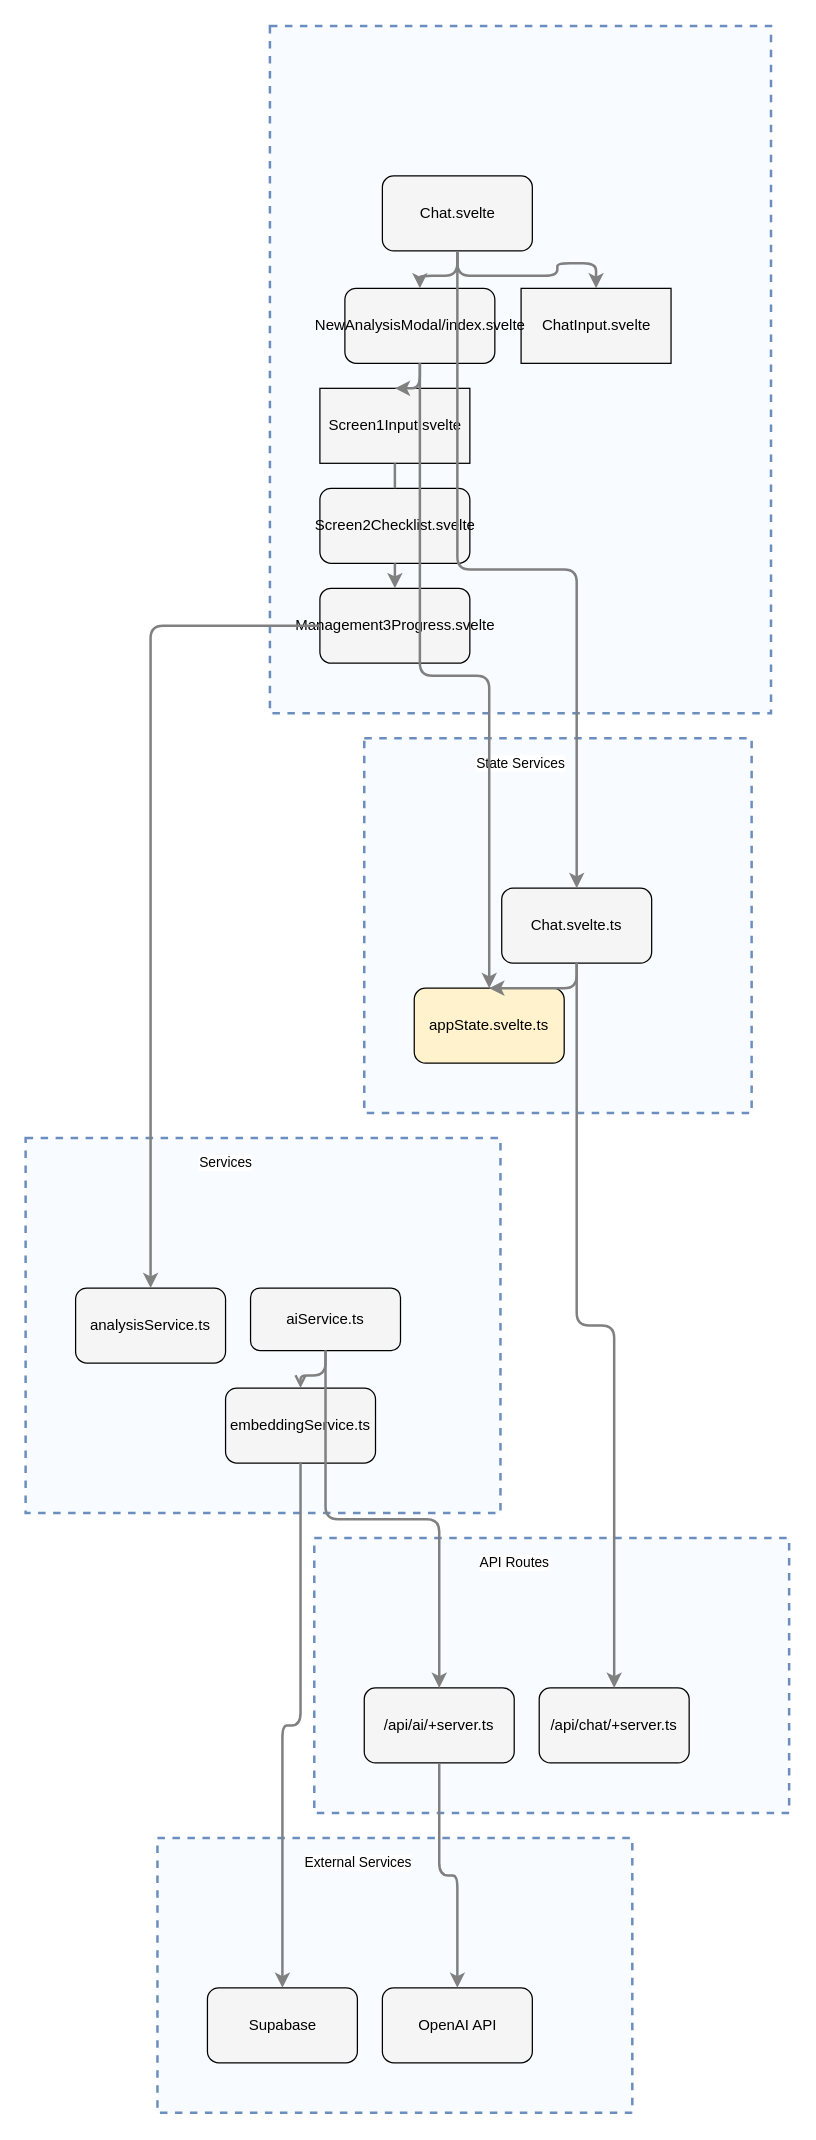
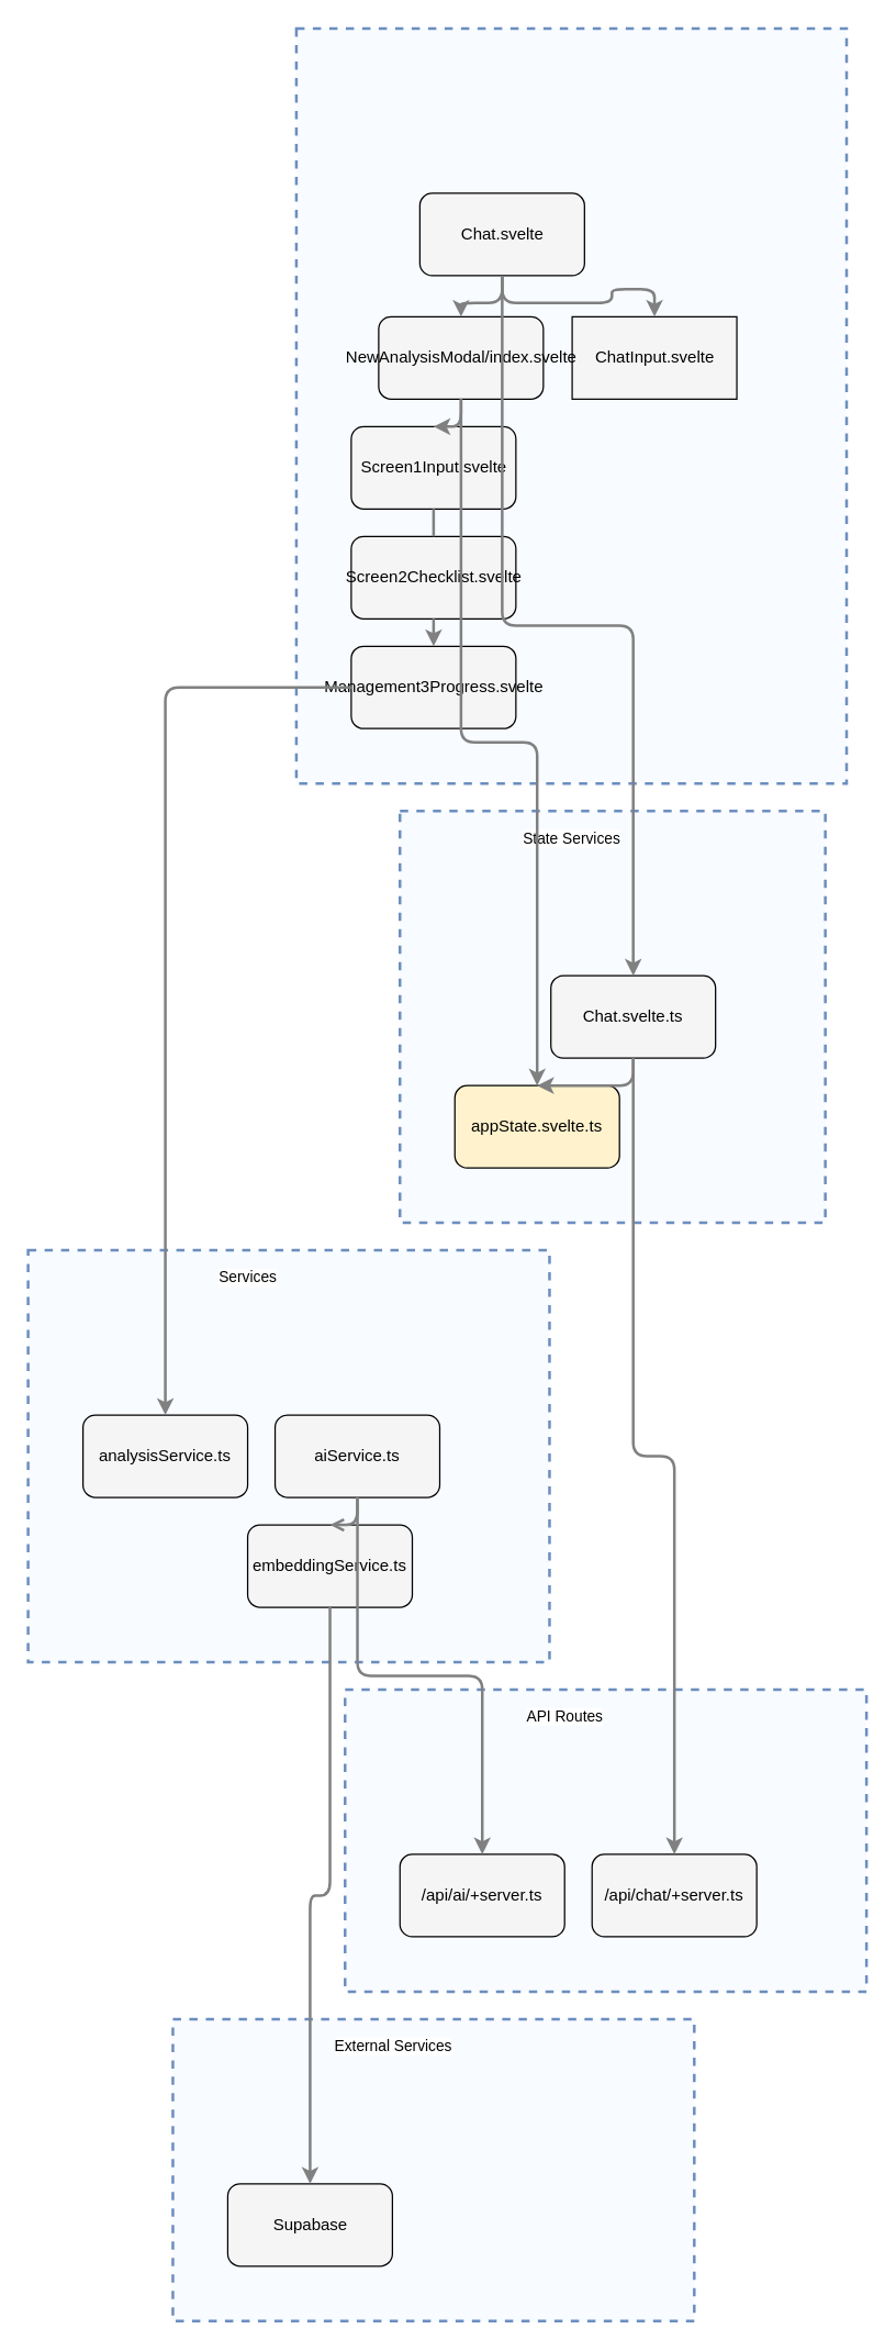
- <mxCell id="14" value="Screen1Input.svelte" style="whiteSpace=wrap;html=1;fillColor=#f5f5f5;rounded=0;" vertex="1" parent="10"><mxGeometry x="40" y="290" width="120" height="60" as="geometry" /></mxCell>
+ <mxCell id="14" value="Screen1Input.svelte" style="rounded=1;whiteSpace=wrap;html=1;fillColor=#f5f5f5" vertex="1" parent="10"><mxGeometry x="40" y="290" width="120" height="60" as="geometry" /></mxCell>
- <mxCell id="19" value="aiService.ts" style="rounded=1;whiteSpace=wrap;html=1;fillColor=#f5f5f5" vertex="1" parent="6"><mxGeometry x="180" y="120" width="120" height="50" as="geometry" /></mxCell>
+ <mxCell id="19" value="aiService.ts" style="rounded=1;whiteSpace=wrap;html=1;fillColor=#f5f5f5" vertex="1" parent="6"><mxGeometry x="180" y="120" width="120" height="60" as="geometry" /></mxCell>
- <mxCell id="38" style="edgeStyle=orthogonalEdgeStyle;rounded=1;orthogonalLoop=1;jettySize=auto;html=1;strokeColor=#808080;strokeWidth=2;jumpStyle=arc;jumpSize=10;spacing=15;labelBackgroundColor=white;labelBorderColor=none" edge="1" parent="1" source="22" target="24"><mxGeometry relative="1" as="geometry" /></mxCell>
- <mxCell id="24" value="OpenAI API" style="rounded=1;whiteSpace=wrap;html=1;fillColor=#f5f5f5" vertex="1" parent="2"><mxGeometry x="180" y="120" width="120" height="60" as="geometry" /></mxCell>
